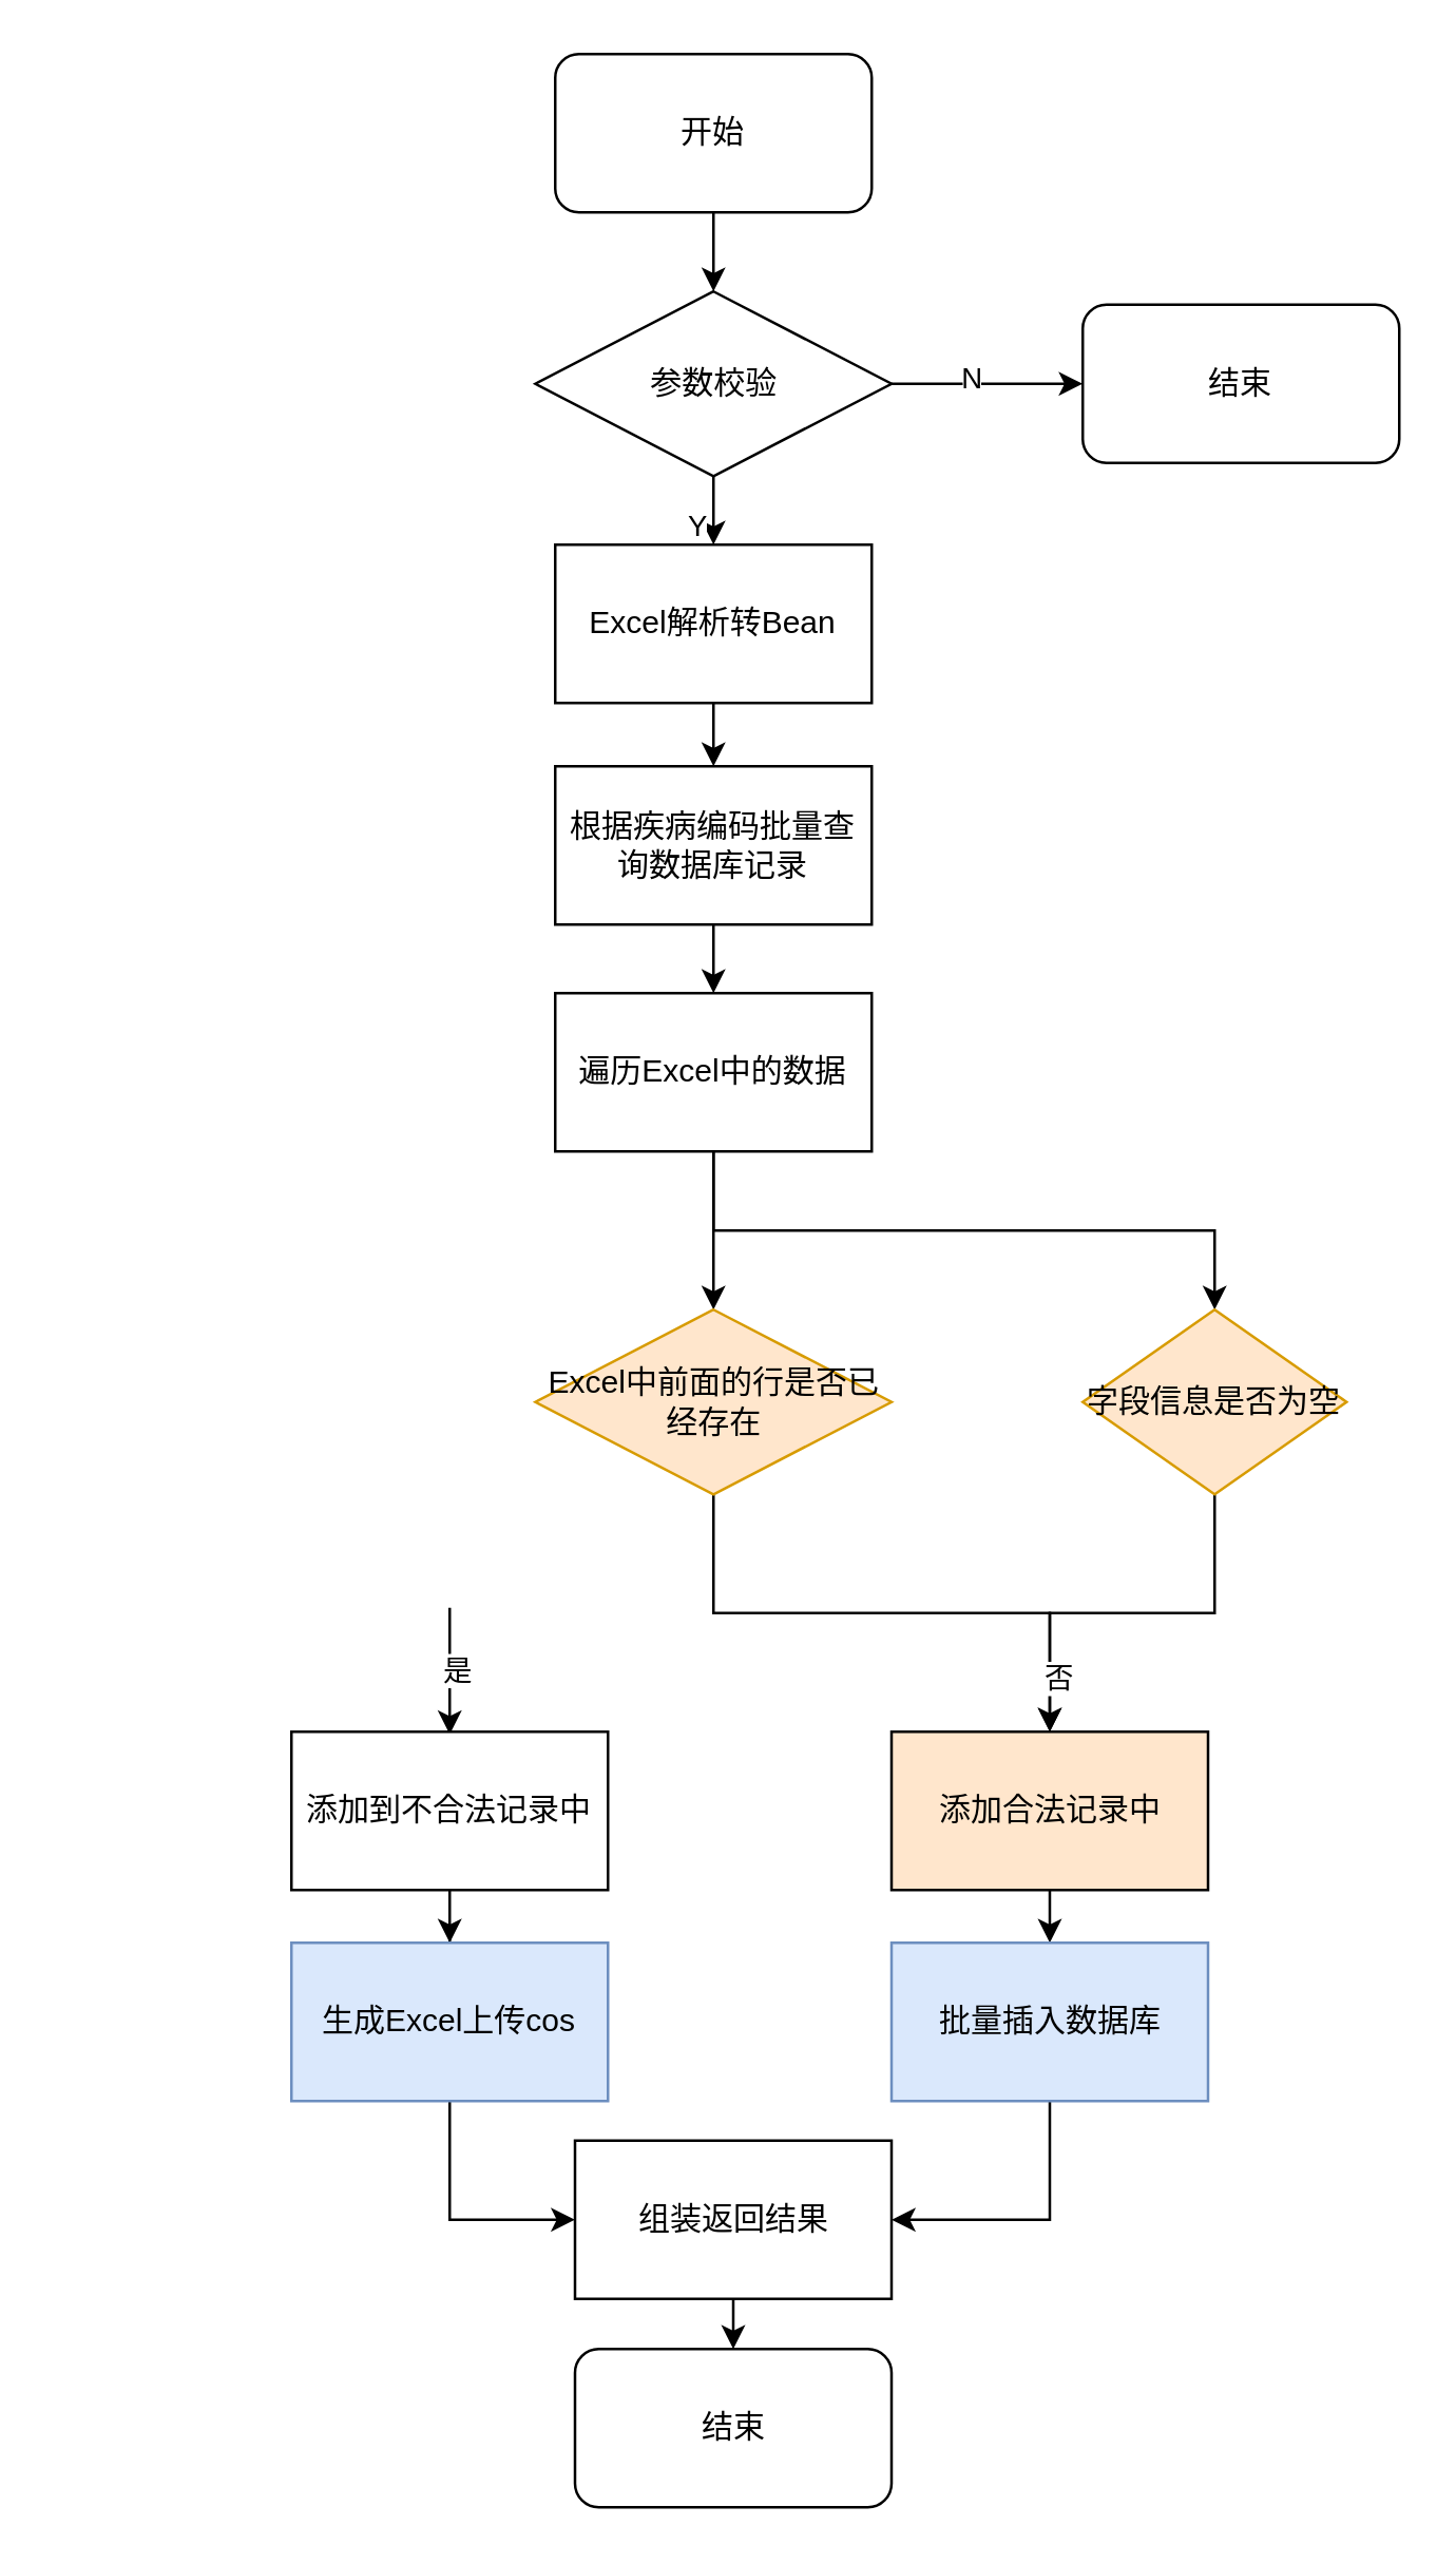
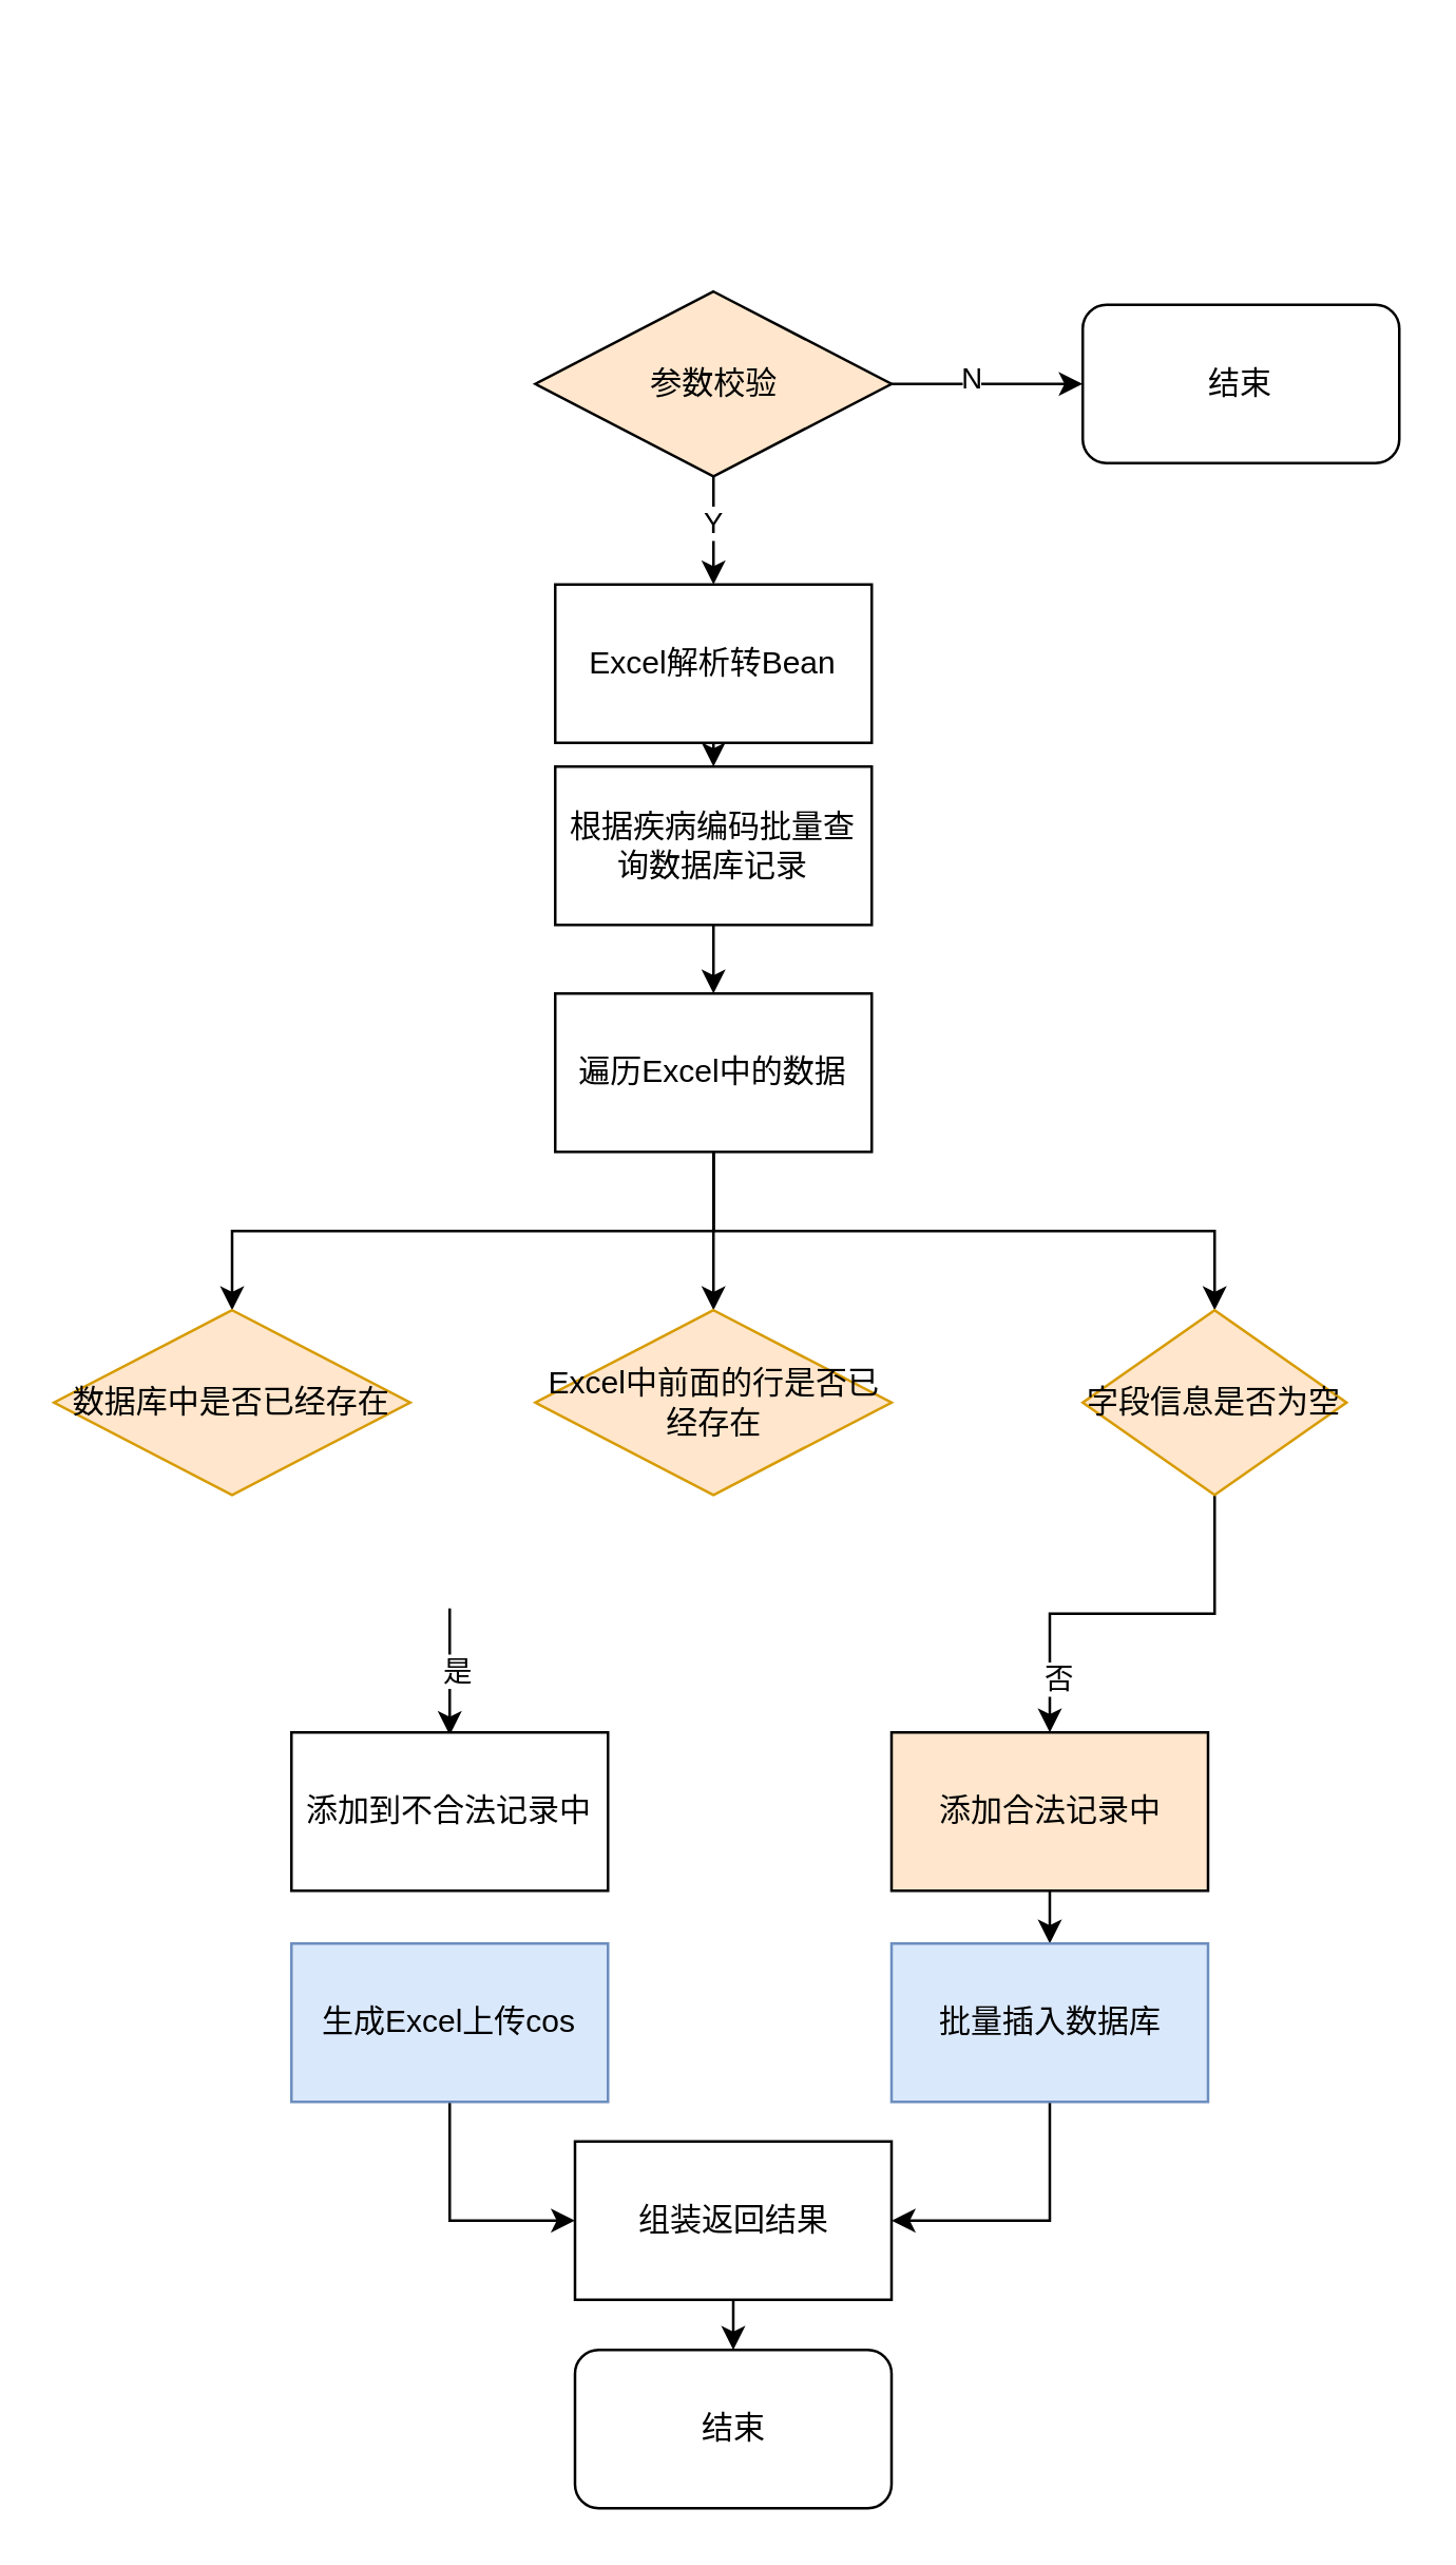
- <mxCell id="3" value="开始" style="rounded=1;whiteSpace=wrap;html=1;" vertex="1" parent="1"><mxGeometry x="210" y="20" width="120" height="60" as="geometry" /></mxCell>
- <mxCell id="2" style="edgeStyle=orthogonalEdgeStyle;rounded=0;orthogonalLoop=1;jettySize=auto;html=1;exitX=0.5;exitY=1;exitDx=0;exitDy=0;entryX=0.5;entryY=0;entryDx=0;entryDy=0;" edge="1" parent="1" source="3" target="8"><mxGeometry relative="1" as="geometry" /></mxCell>
- <mxCell id="8" value="参数校验" style="rhombus;whiteSpace=wrap;html=1;" vertex="1" parent="1"><mxGeometry x="202.5" y="110" width="135" height="70" as="geometry" /></mxCell>
+ <mxCell id="8" value="参数校验" style="rhombus;whiteSpace=wrap;html=1;fillColor=#ffe6cc;" vertex="1" parent="1"><mxGeometry x="202.5" y="110" width="135" height="70" as="geometry" /></mxCell>
- <mxCell id="10" value="Excel解析转Bean" style="rounded=0;whiteSpace=wrap;html=1;" vertex="1" parent="1"><mxGeometry x="210" y="206" width="120" height="60" as="geometry" /></mxCell>
+ <mxCell id="10" value="Excel解析转Bean" style="rounded=0;whiteSpace=wrap;html=1;" vertex="1" parent="1"><mxGeometry x="210" y="221" width="120" height="60" as="geometry" /></mxCell>
+ <mxCell id="13" style="edgeStyle=orthogonalEdgeStyle;rounded=0;orthogonalLoop=1;jettySize=auto;html=1;exitX=0.5;exitY=1;exitDx=0;exitDy=0;" edge="1" parent="1" source="16" target="17"><mxGeometry relative="1" as="geometry" /></mxCell>
+ <mxCell id="17" value="数据库中是否已经存在" style="rhombus;whiteSpace=wrap;html=1;fillColor=#ffe6cc;strokeColor=#d79b00;" vertex="1" parent="1"><mxGeometry x="20" y="496" width="135" height="70" as="geometry" /></mxCell>
- <mxCell id="18" style="edgeStyle=orthogonalEdgeStyle;rounded=0;orthogonalLoop=1;jettySize=auto;html=1;exitX=0.5;exitY=1;exitDx=0;exitDy=0;entryX=0.5;entryY=0;entryDx=0;entryDy=0;" edge="1" parent="1" source="19" target="28"><mxGeometry relative="1" as="geometry" /></mxCell>
- <mxCell id="25" style="edgeStyle=orthogonalEdgeStyle;rounded=0;orthogonalLoop=1;jettySize=auto;html=1;exitX=0.5;exitY=1;exitDx=0;exitDy=0;" edge="1" parent="1" source="26" target="32"><mxGeometry relative="1" as="geometry" /></mxCell>
